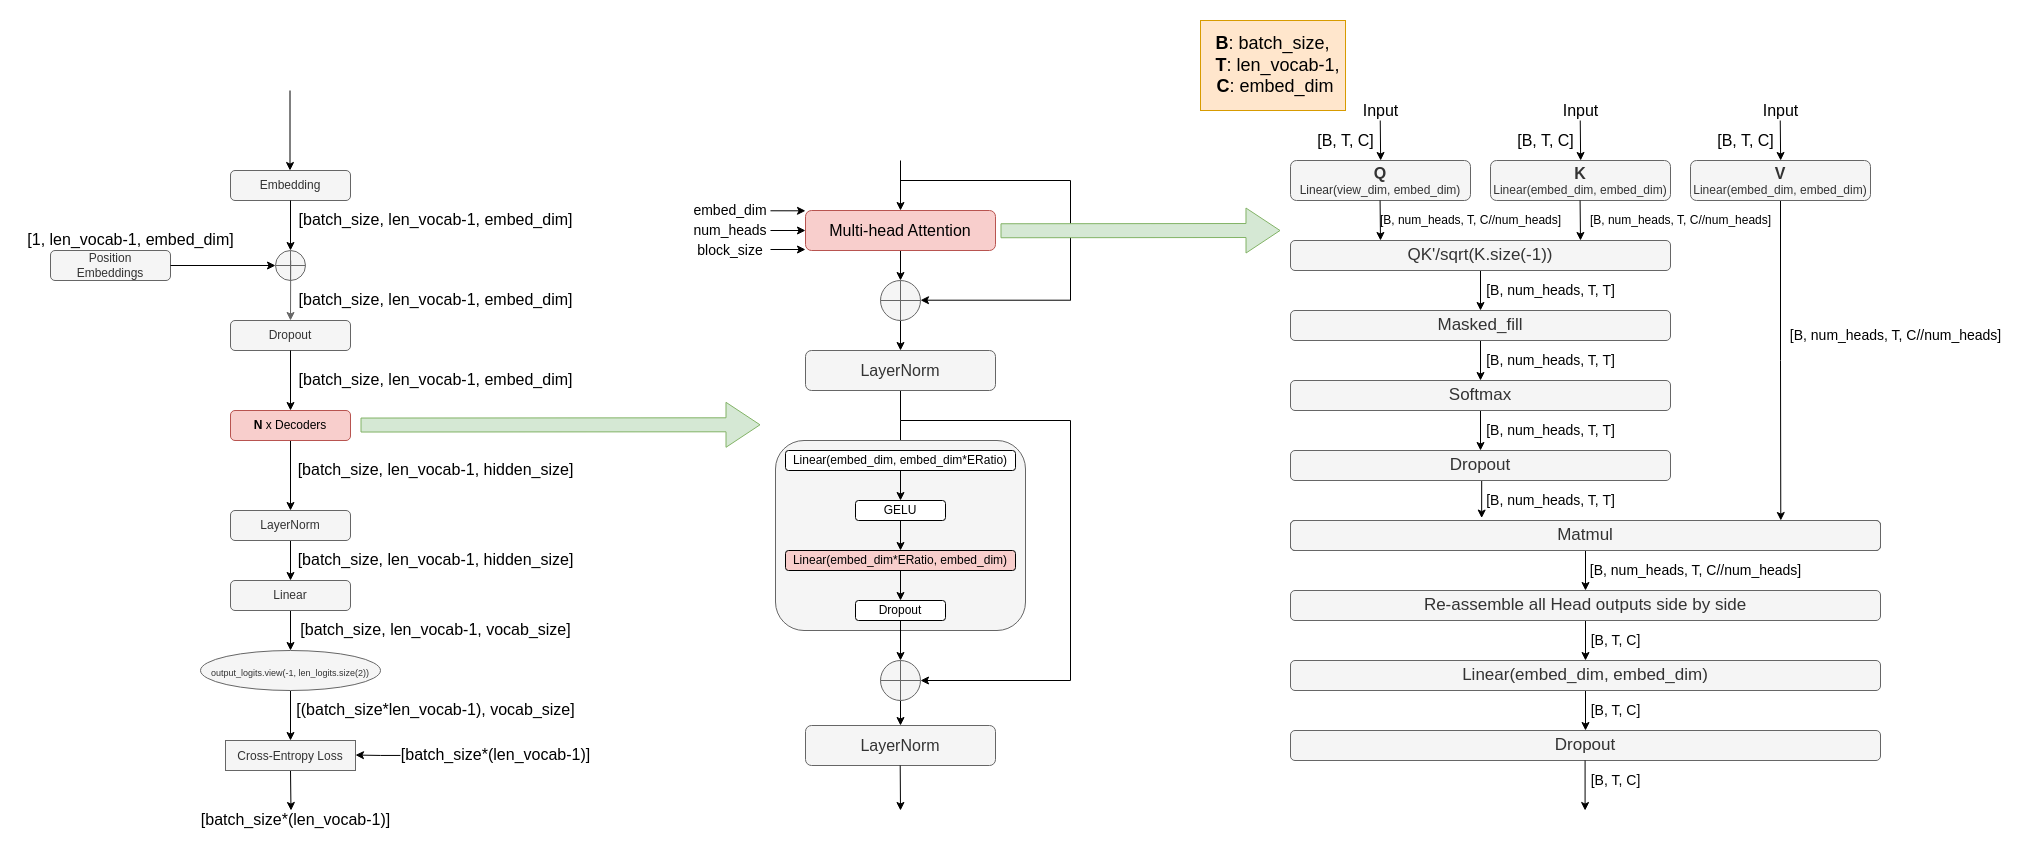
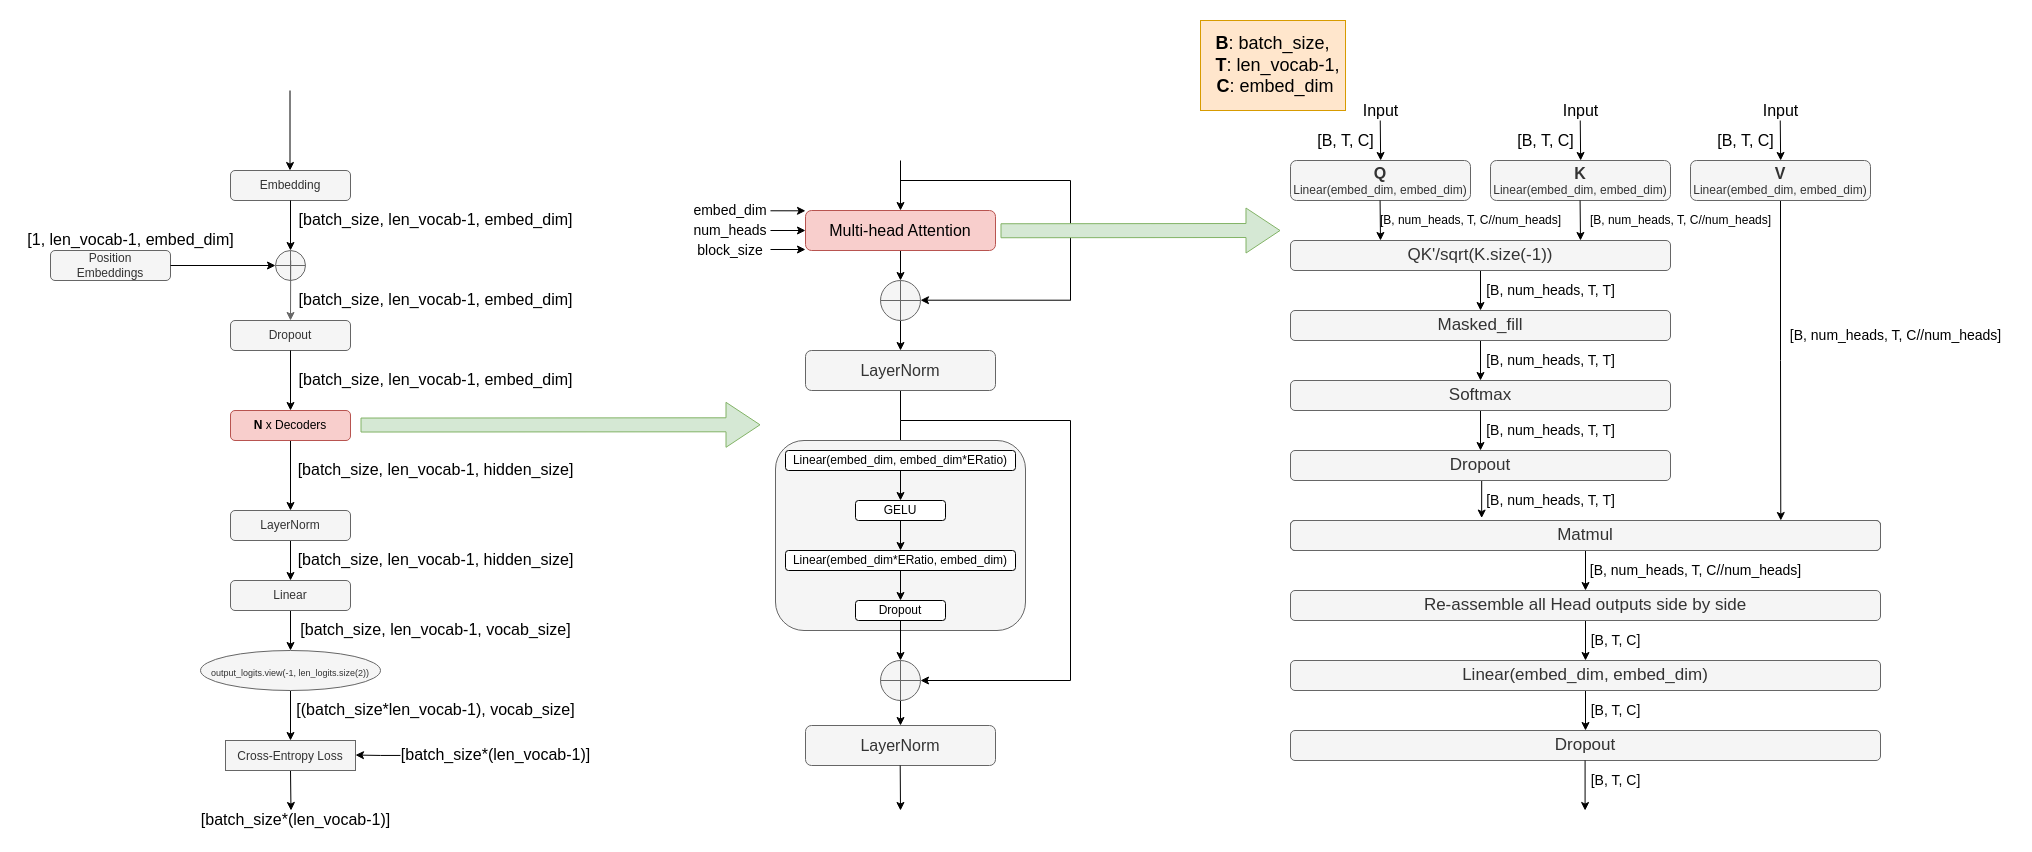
- <mxCell id="66" value="&lt;font&gt;&lt;b&gt;&lt;font style=&quot;font-size: 16px&quot;&gt;Q&lt;/font&gt;&lt;/b&gt;&lt;br&gt;Linear(view_dim, embed_dim)&lt;/font&gt;" style="rounded=1;whiteSpace=wrap;html=1;fillColor=#f5f5f5;fontColor=#333333;strokeColor=#666666;" parent="1" vertex="1"><mxGeometry x="1290" y="160" width="180" height="40" as="geometry" /></mxCell>
+ <mxCell id="66" value="&lt;font&gt;&lt;b&gt;&lt;font style=&quot;font-size: 16px&quot;&gt;Q&lt;/font&gt;&lt;/b&gt;&lt;br&gt;Linear(embed_dim, embed_dim)&lt;/font&gt;" style="rounded=1;whiteSpace=wrap;html=1;fillColor=#f5f5f5;fontColor=#333333;strokeColor=#666666;" parent="1" vertex="1"><mxGeometry x="1290" y="160" width="180" height="40" as="geometry" /></mxCell>
- <mxCell id="45" value="&lt;font style=&quot;font-size: 12px&quot;&gt;Linear(embed_dim*ERatio, embed_dim)&lt;/font&gt;" style="rounded=1;whiteSpace=wrap;html=1;fillColor=#f8cecc;" parent="1" vertex="1"><mxGeometry x="785" y="550" width="230" height="20" as="geometry" /></mxCell>
+ <mxCell id="45" value="&lt;font style=&quot;font-size: 12px&quot;&gt;Linear(embed_dim*ERatio, embed_dim)&lt;/font&gt;" style="rounded=1;whiteSpace=wrap;html=1;" parent="1" vertex="1"><mxGeometry x="785" y="550" width="230" height="20" as="geometry" /></mxCell>
